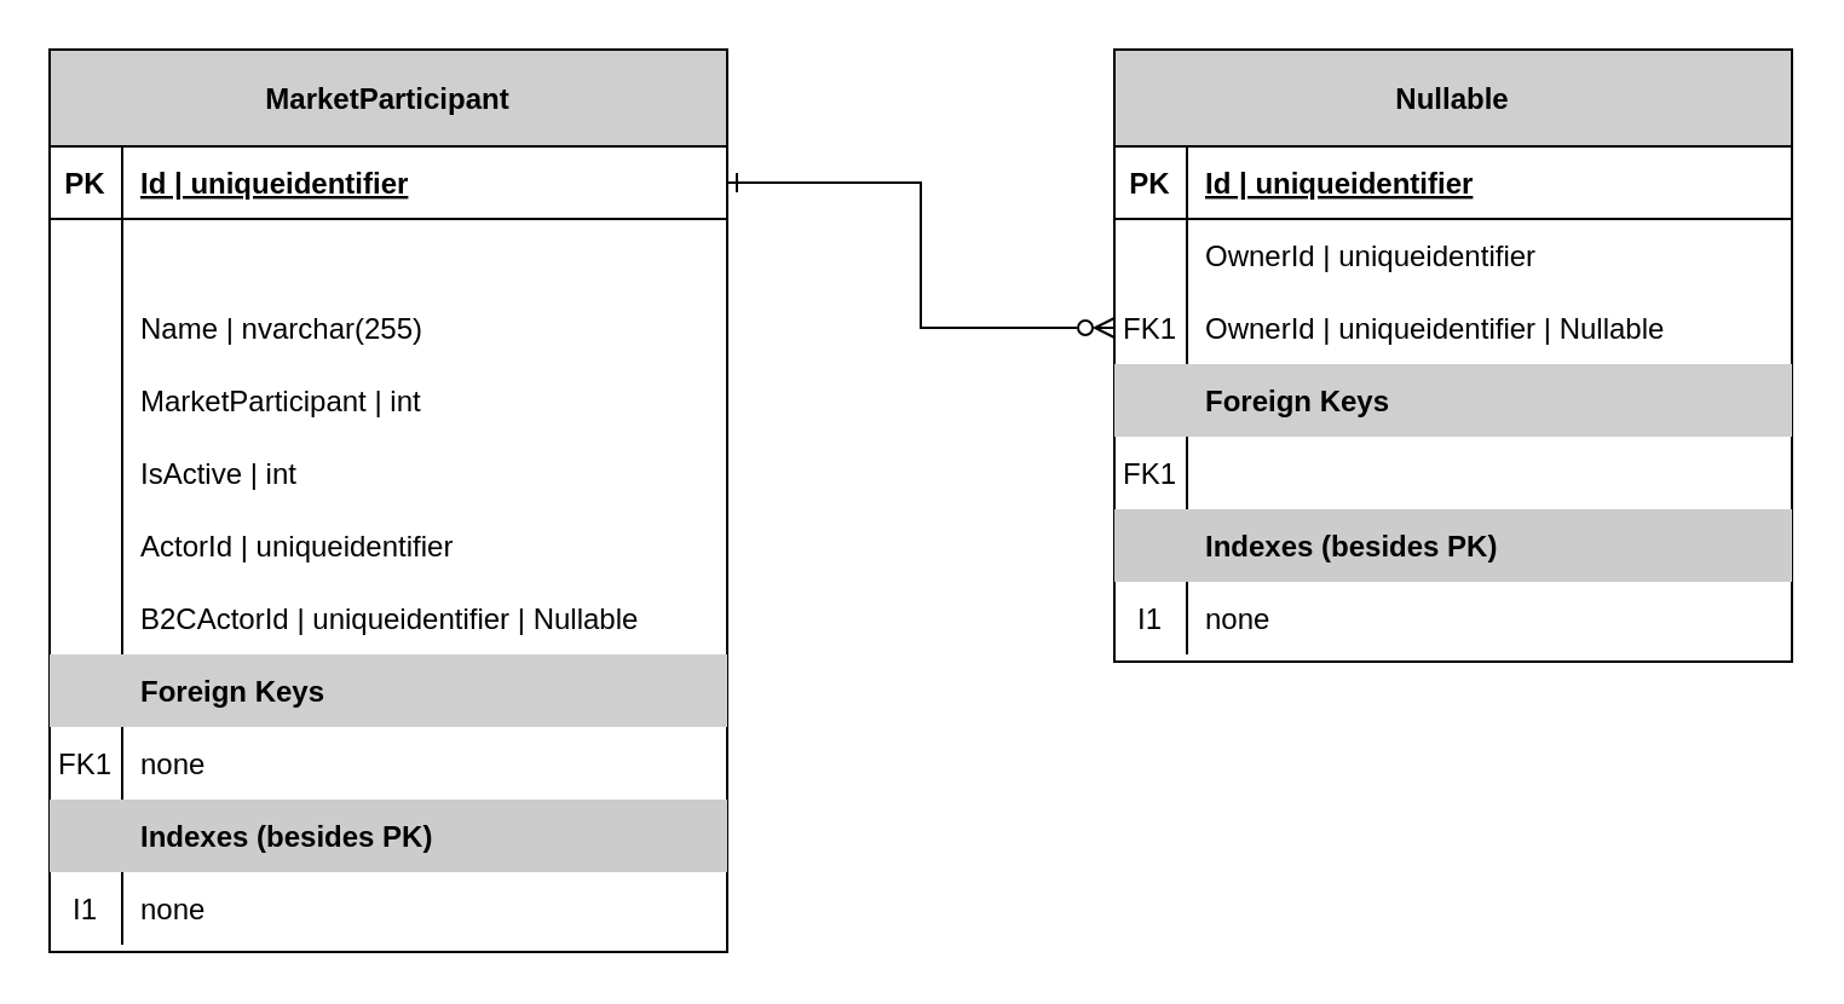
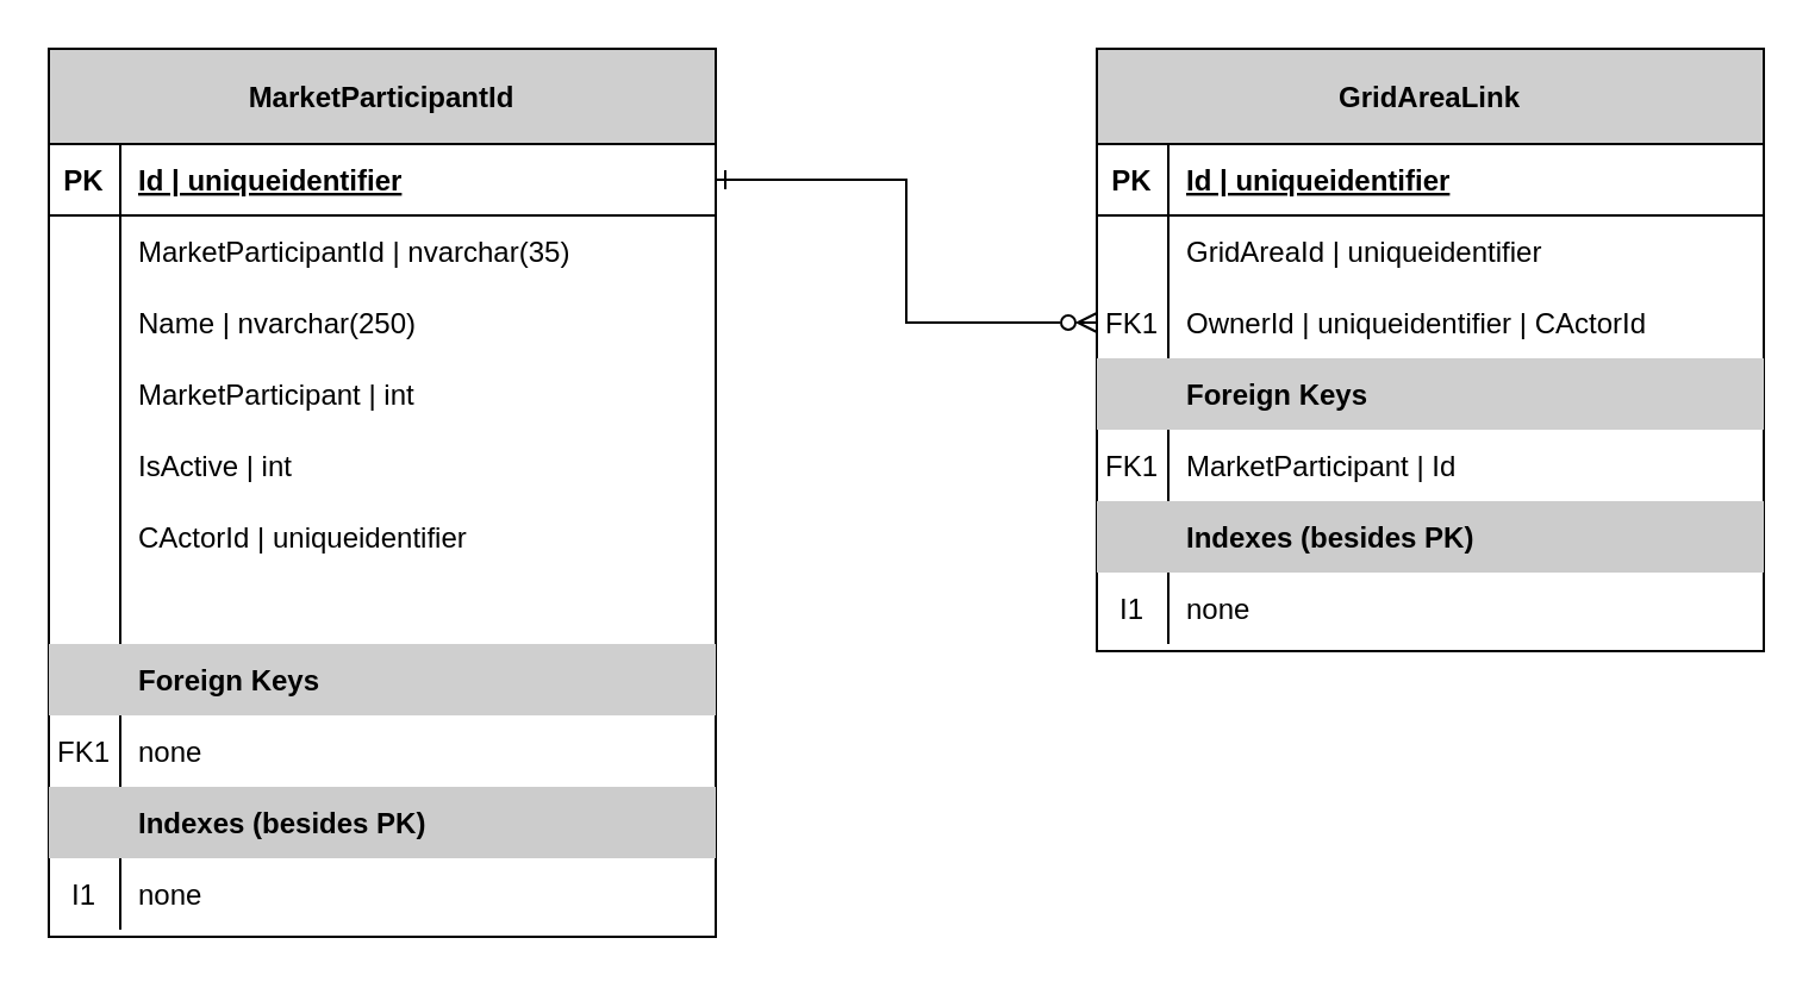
- <mxCell id="24" value="MarketParticipant" style="shape=table;startSize=40;container=1;collapsible=1;childLayout=tableLayout;fixedRows=1;rowLines=0;fontStyle=1;align=center;resizeLast=1;fillColor=#CFCFCF;" parent="1" vertex="1"><mxGeometry x="20" y="20" width="280" height="373" as="geometry" /></mxCell>
+ <mxCell id="24" value="MarketParticipantId" style="shape=table;startSize=40;container=1;collapsible=1;childLayout=tableLayout;fixedRows=1;rowLines=0;fontStyle=1;align=center;resizeLast=1;fillColor=#CFCFCF;" parent="1" vertex="1"><mxGeometry x="20" y="20" width="280" height="373" as="geometry" /></mxCell>
- <mxCell id="2" value="Nullable" style="shape=table;startSize=40;container=1;collapsible=1;childLayout=tableLayout;fixedRows=1;rowLines=0;fontStyle=1;align=center;resizeLast=1;fillColor=#CFCFCF;" parent="1" vertex="1"><mxGeometry x="460" y="20" width="280" height="253" as="geometry" /></mxCell>
+ <mxCell id="2" value="GridAreaLink" style="shape=table;startSize=40;container=1;collapsible=1;childLayout=tableLayout;fixedRows=1;rowLines=0;fontStyle=1;align=center;resizeLast=1;fillColor=#CFCFCF;" parent="1" vertex="1"><mxGeometry x="460" y="20" width="280" height="253" as="geometry" /></mxCell>
+ <mxCell id="30" value="MarketParticipantId | nvarchar(35)" style="shape=partialRectangle;connectable=0;fillColor=none;top=0;left=0;bottom=0;right=0;align=left;spacingLeft=6;overflow=hidden;" parent="28" vertex="1"><mxGeometry x="30" width="250" height="30" as="geometry"><mxRectangle width="250" height="30" as="alternateBounds" /></mxGeometry></mxCell>
- <mxCell id="8" value="OwnerId | uniqueidentifier" style="shape=partialRectangle;connectable=0;fillColor=none;top=0;left=0;bottom=0;right=0;align=left;spacingLeft=6;overflow=hidden;" parent="6" vertex="1"><mxGeometry x="30" width="250" height="30" as="geometry"><mxRectangle width="250" height="30" as="alternateBounds" /></mxGeometry></mxCell>
+ <mxCell id="8" value="GridAreaId | uniqueidentifier" style="shape=partialRectangle;connectable=0;fillColor=none;top=0;left=0;bottom=0;right=0;align=left;spacingLeft=6;overflow=hidden;" parent="6" vertex="1"><mxGeometry x="30" width="250" height="30" as="geometry"><mxRectangle width="250" height="30" as="alternateBounds" /></mxGeometry></mxCell>
- <mxCell id="33" value="Name | nvarchar(255)" style="shape=partialRectangle;connectable=0;fillColor=none;top=0;left=0;bottom=0;right=0;align=left;spacingLeft=6;overflow=hidden;" vertex="1" parent="31"><mxGeometry x="30" width="250" height="30" as="geometry"><mxRectangle width="250" height="30" as="alternateBounds" /></mxGeometry></mxCell>
+ <mxCell id="33" value="Name | nvarchar(250)" style="shape=partialRectangle;connectable=0;fillColor=none;top=0;left=0;bottom=0;right=0;align=left;spacingLeft=6;overflow=hidden;" vertex="1" parent="31"><mxGeometry x="30" width="250" height="30" as="geometry"><mxRectangle width="250" height="30" as="alternateBounds" /></mxGeometry></mxCell>
- <mxCell id="11" value="OwnerId | uniqueidentifier | Nullable" style="shape=partialRectangle;connectable=0;fillColor=none;top=0;left=0;bottom=0;right=0;align=left;spacingLeft=6;overflow=hidden;strokeColor=#82b366;" parent="9" vertex="1"><mxGeometry x="30" width="250" height="30" as="geometry"><mxRectangle width="250" height="30" as="alternateBounds" /></mxGeometry></mxCell>
+ <mxCell id="11" value="OwnerId | uniqueidentifier | CActorId" style="shape=partialRectangle;connectable=0;fillColor=none;top=0;left=0;bottom=0;right=0;align=left;spacingLeft=6;overflow=hidden;strokeColor=#82b366;" parent="9" vertex="1"><mxGeometry x="30" width="250" height="30" as="geometry"><mxRectangle width="250" height="30" as="alternateBounds" /></mxGeometry></mxCell>
+ <mxCell id="17" value="MarketParticipant | Id" style="shape=partialRectangle;connectable=0;fillColor=none;top=0;left=0;bottom=0;right=0;align=left;spacingLeft=6;overflow=hidden;strokeColor=#82b366;" parent="15" vertex="1"><mxGeometry x="30" width="250" height="30" as="geometry"><mxRectangle width="250" height="30" as="alternateBounds" /></mxGeometry></mxCell>
- <mxCell id="42" value="ActorId | uniqueidentifier" style="shape=partialRectangle;connectable=0;fillColor=none;top=0;left=0;bottom=0;right=0;align=left;spacingLeft=6;overflow=hidden;" parent="40" vertex="1"><mxGeometry x="30" width="250" height="30" as="geometry"><mxRectangle width="250" height="30" as="alternateBounds" /></mxGeometry></mxCell>
+ <mxCell id="42" value="CActorId | uniqueidentifier" style="shape=partialRectangle;connectable=0;fillColor=none;top=0;left=0;bottom=0;right=0;align=left;spacingLeft=6;overflow=hidden;" parent="40" vertex="1"><mxGeometry x="30" width="250" height="30" as="geometry"><mxRectangle width="250" height="30" as="alternateBounds" /></mxGeometry></mxCell>
- <mxCell id="45" value="B2CActorId | uniqueidentifier | Nullable" style="shape=partialRectangle;connectable=0;fillColor=none;top=0;left=0;bottom=0;right=0;align=left;spacingLeft=6;overflow=hidden;" parent="43" vertex="1"><mxGeometry x="30" width="250" height="30" as="geometry"><mxRectangle width="250" height="30" as="alternateBounds" /></mxGeometry></mxCell>
